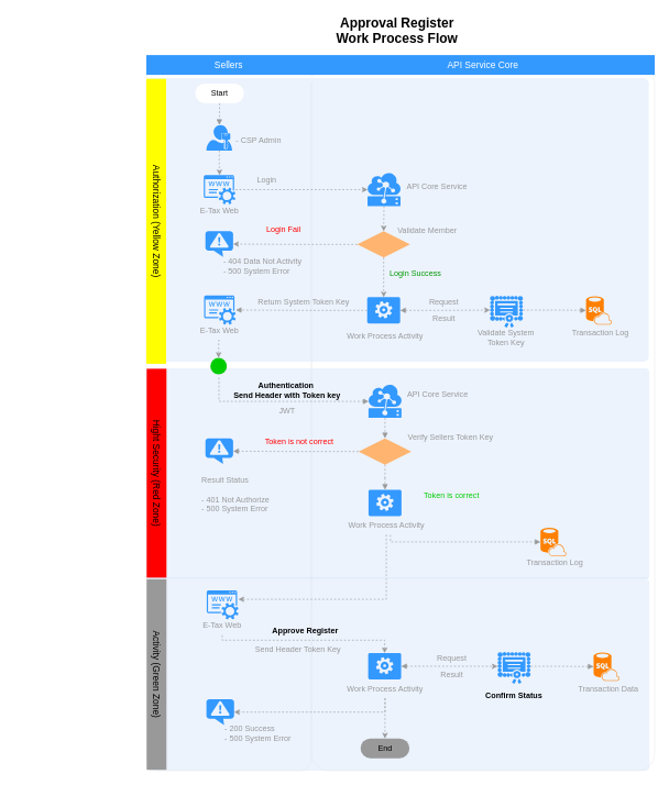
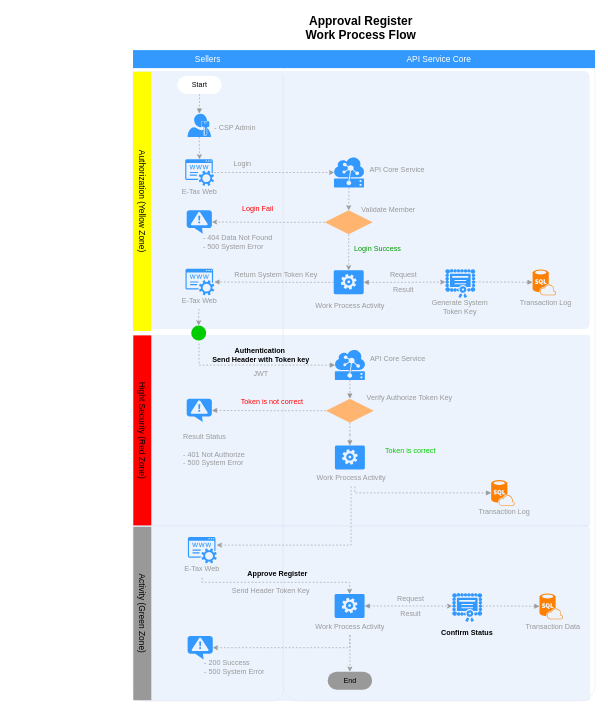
- <mxCell id="67" value="- 404 Data Not Activity&lt;br&gt;- 500 System Error&lt;br&gt;" style="text;html=1;strokeColor=none;fillColor=none;align=left;verticalAlign=middle;whiteSpace=wrap;rounded=0;fontSize=12;fontColor=#999999;" vertex="1" parent="1"><mxGeometry x="336" y="385" width="143" height="35" as="geometry" /></mxCell>
+ <mxCell id="67" value="- 404 Data Not Found&lt;br&gt;- 500 System Error&lt;br&gt;" style="text;html=1;strokeColor=none;fillColor=none;align=left;verticalAlign=middle;whiteSpace=wrap;rounded=0;fontSize=12;fontColor=#999999;" vertex="1" parent="1"><mxGeometry x="336" y="385" width="143" height="35" as="geometry" /></mxCell>
- <mxCell id="31" value="Validate System Token Key&lt;br&gt;" style="text;html=1;strokeColor=none;fillColor=none;align=center;verticalAlign=middle;whiteSpace=wrap;rounded=0;fontSize=12;fontColor=#999999;" vertex="1" parent="30"><mxGeometry y="54" width="114" height="30" as="geometry" /></mxCell>
+ <mxCell id="31" value="Generate System Token Key&lt;br&gt;" style="text;html=1;strokeColor=none;fillColor=none;align=center;verticalAlign=middle;whiteSpace=wrap;rounded=0;fontSize=12;fontColor=#999999;" vertex="1" parent="30"><mxGeometry y="54" width="114" height="30" as="geometry" /></mxCell>
- <mxCell id="49" value="Verify Sellers Token Key" style="text;html=1;strokeColor=none;fillColor=none;align=center;verticalAlign=middle;whiteSpace=wrap;rounded=0;fontSize=12;fontColor=#999999;" vertex="1" parent="1"><mxGeometry x="602" y="648" width="160" height="29" as="geometry" /></mxCell>
+ <mxCell id="49" value="Verify Authorize Token Key" style="text;html=1;strokeColor=none;fillColor=none;align=center;verticalAlign=middle;whiteSpace=wrap;rounded=0;fontSize=12;fontColor=#999999;" vertex="1" parent="1"><mxGeometry x="602" y="648" width="160" height="29" as="geometry" /></mxCell>
